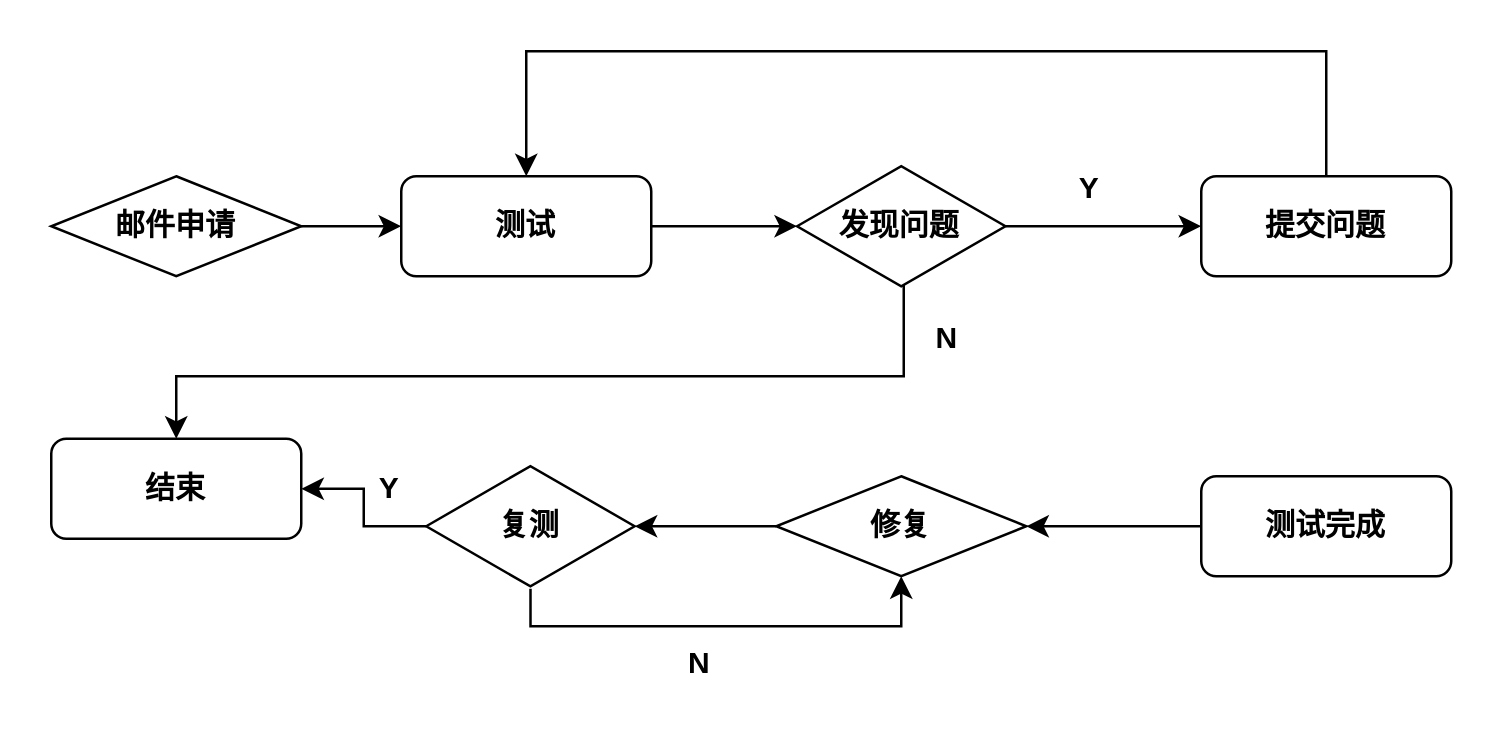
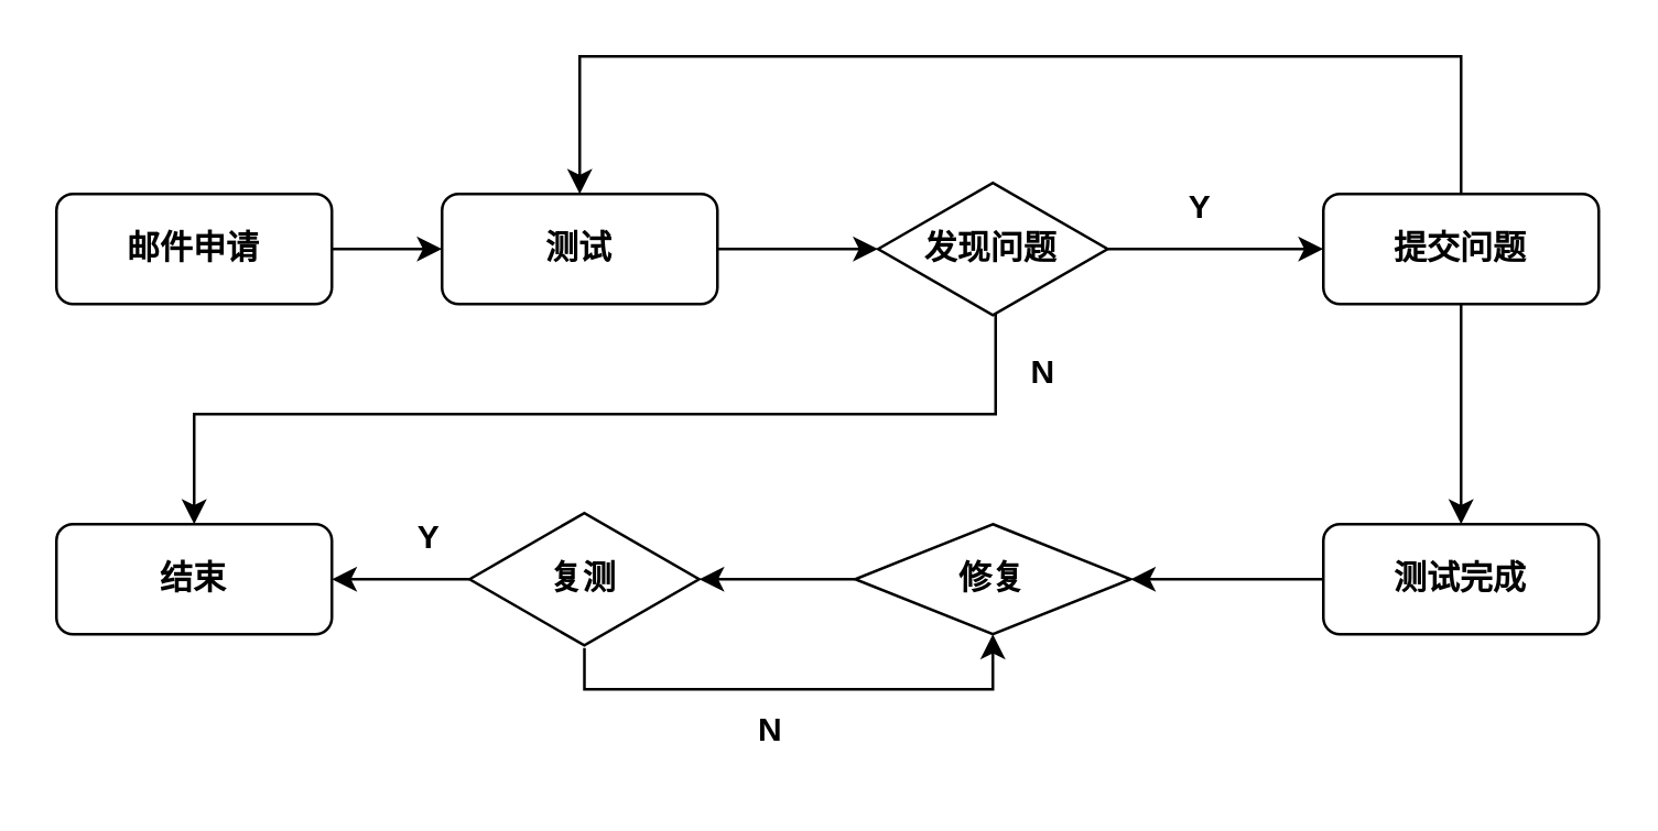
- <mxCell id="2" value="&lt;b&gt;邮件申请&lt;/b&gt;" style="rhombus;whiteSpace=wrap;html=1;" vertex="1" parent="1"><mxGeometry x="20" y="70" width="100" height="40" as="geometry" /></mxCell>
+ <mxCell id="2" value="&lt;b&gt;邮件申请&lt;/b&gt;" style="rounded=1;whiteSpace=wrap;html=1;" vertex="1" parent="1"><mxGeometry x="20" y="70" width="100" height="40" as="geometry" /></mxCell>
+ <mxCell id="6" value="" style="edgeStyle=orthogonalEdgeStyle;rounded=0;orthogonalLoop=1;jettySize=auto;html=1;" edge="1" parent="1" source="7" target="9"><mxGeometry relative="1" as="geometry" /></mxCell>
- <mxCell id="12" value="&lt;b&gt;结束&lt;/b&gt;" style="rounded=1;whiteSpace=wrap;html=1;" vertex="1" parent="1"><mxGeometry x="20" y="175" width="100" height="40" as="geometry" /></mxCell>
+ <mxCell id="12" value="&lt;b&gt;结束&lt;/b&gt;" style="rounded=1;whiteSpace=wrap;html=1;" vertex="1" parent="1"><mxGeometry x="20" y="190" width="100" height="40" as="geometry" /></mxCell>
